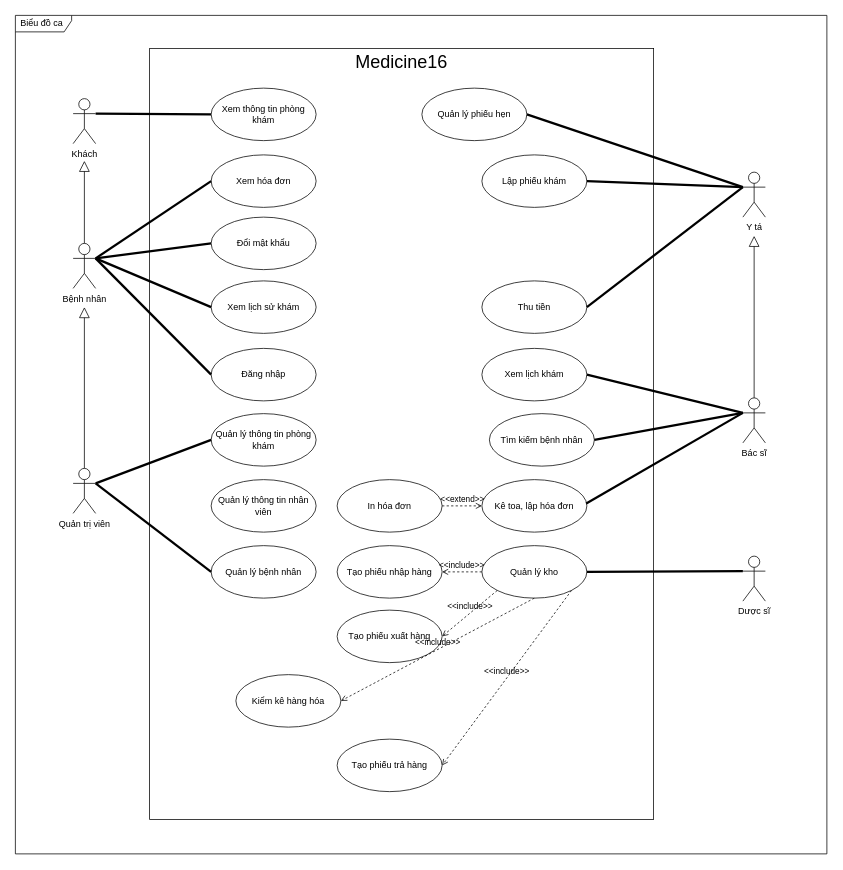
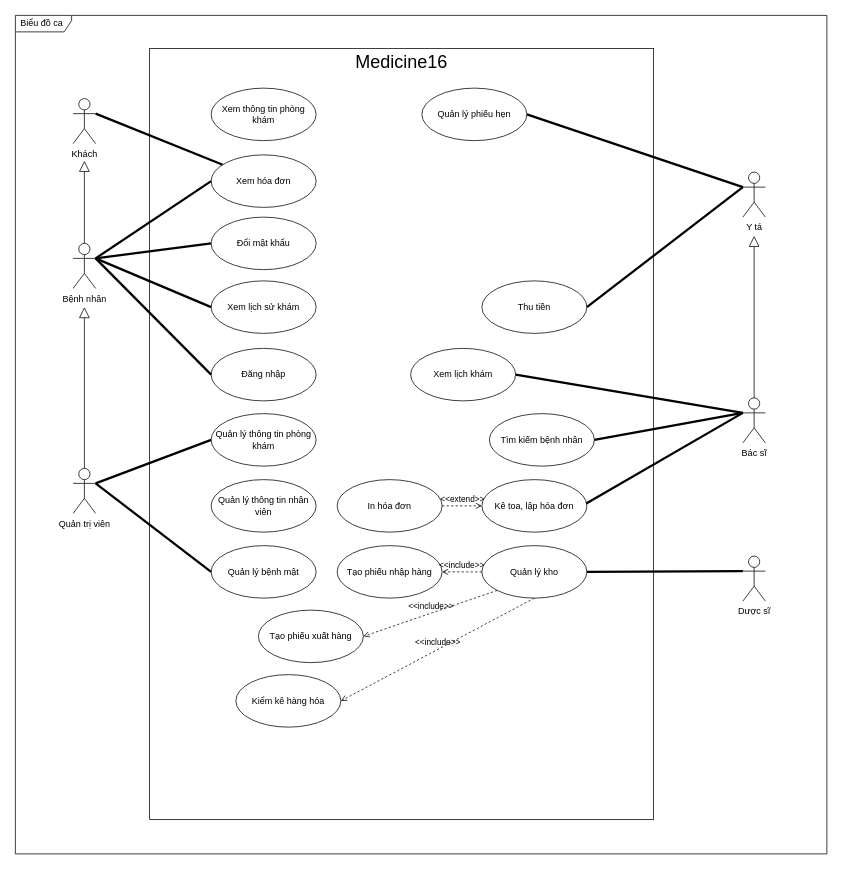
- <mxCell id="7" value="" style="endArrow=none;startArrow=none;endFill=0;startFill=0;endSize=8;html=1;verticalAlign=bottom;labelBackgroundColor=none;strokeWidth=3;exitX=1;exitY=0.333;exitDx=0;exitDy=0;exitPerimeter=0;entryX=0;entryY=0.5;entryDx=0;entryDy=0;" parent="1" source="9" target="5" edge="1"><mxGeometry width="160" relative="1" as="geometry"><mxPoint x="283" y="264" as="sourcePoint" /><mxPoint x="426" y="365" as="targetPoint" /></mxGeometry></mxCell>
+ <mxCell id="7" value="" style="endArrow=none;startArrow=none;endFill=0;startFill=0;endSize=8;html=1;verticalAlign=bottom;labelBackgroundColor=none;strokeWidth=3;exitX=1;exitY=0.333;exitDx=0;exitDy=0;exitPerimeter=0;" parent="1" source="9" target="18" edge="1"><mxGeometry width="160" relative="1" as="geometry"><mxPoint x="283" y="264" as="sourcePoint" /><mxPoint x="426" y="365" as="targetPoint" /></mxGeometry></mxCell>
- <mxCell id="25" value="Lập phiếu khám" style="ellipse;whiteSpace=wrap;html=1;" parent="1" vertex="1"><mxGeometry x="642" y="206" width="140" height="70" as="geometry" /></mxCell>
- <mxCell id="28" value="" style="endArrow=none;startArrow=none;endFill=0;startFill=0;endSize=8;html=1;verticalAlign=bottom;labelBackgroundColor=none;strokeWidth=3;exitX=1;exitY=0.5;exitDx=0;exitDy=0;entryX=0;entryY=0.333;entryDx=0;entryDy=0;entryPerimeter=0;" parent="1" source="25" target="23" edge="1"><mxGeometry width="160" relative="1" as="geometry"><mxPoint x="655" y="162" as="sourcePoint" /><mxPoint x="827" y="159" as="targetPoint" /></mxGeometry></mxCell>
- <mxCell id="31" value="Xem lịch khám" style="ellipse;whiteSpace=wrap;html=1;" parent="1" vertex="1"><mxGeometry x="642" y="464" width="140" height="70" as="geometry" /></mxCell>
+ <mxCell id="31" value="Xem lịch khám" style="ellipse;whiteSpace=wrap;html=1;" parent="1" vertex="1"><mxGeometry x="547" y="464" width="140" height="70" as="geometry" /></mxCell>
- <mxCell id="11" value="Quản lý bệnh nhân" style="ellipse;whiteSpace=wrap;html=1;" parent="1" vertex="1"><mxGeometry x="281" y="727" width="140" height="70" as="geometry" /></mxCell>
+ <mxCell id="11" value="Quản lý bệnh mật" style="ellipse;whiteSpace=wrap;html=1;" parent="1" vertex="1"><mxGeometry x="281" y="727" width="140" height="70" as="geometry" /></mxCell>
- <mxCell id="43" value="Tạo phiếu xuất hàng" style="ellipse;whiteSpace=wrap;html=1;" parent="1" vertex="1"><mxGeometry x="449" y="813" width="140" height="70" as="geometry" /></mxCell>
+ <mxCell id="43" value="Tạo phiếu xuất hàng" style="ellipse;whiteSpace=wrap;html=1;" parent="1" vertex="1"><mxGeometry x="344" y="813" width="140" height="70" as="geometry" /></mxCell>
- <mxCell id="49" value="&amp;lt;&amp;lt;include&amp;gt;&amp;gt;" style="html=1;verticalAlign=bottom;labelBackgroundColor=none;endArrow=open;endFill=0;dashed=1;entryX=1;entryY=0.5;entryDx=0;entryDy=0;exitX=1;exitY=1;exitDx=0;exitDy=0;" parent="1" source="40" target="45" edge="1"><mxGeometry width="160" relative="1" as="geometry"><mxPoint x="746" y="797" as="sourcePoint" /><mxPoint x="859" y="952" as="targetPoint" /></mxGeometry></mxCell>
- <mxCell id="45" value="Tạo phiếu trả hàng" style="ellipse;whiteSpace=wrap;html=1;" parent="1" vertex="1"><mxGeometry x="449" y="985" width="140" height="70" as="geometry" /></mxCell>
